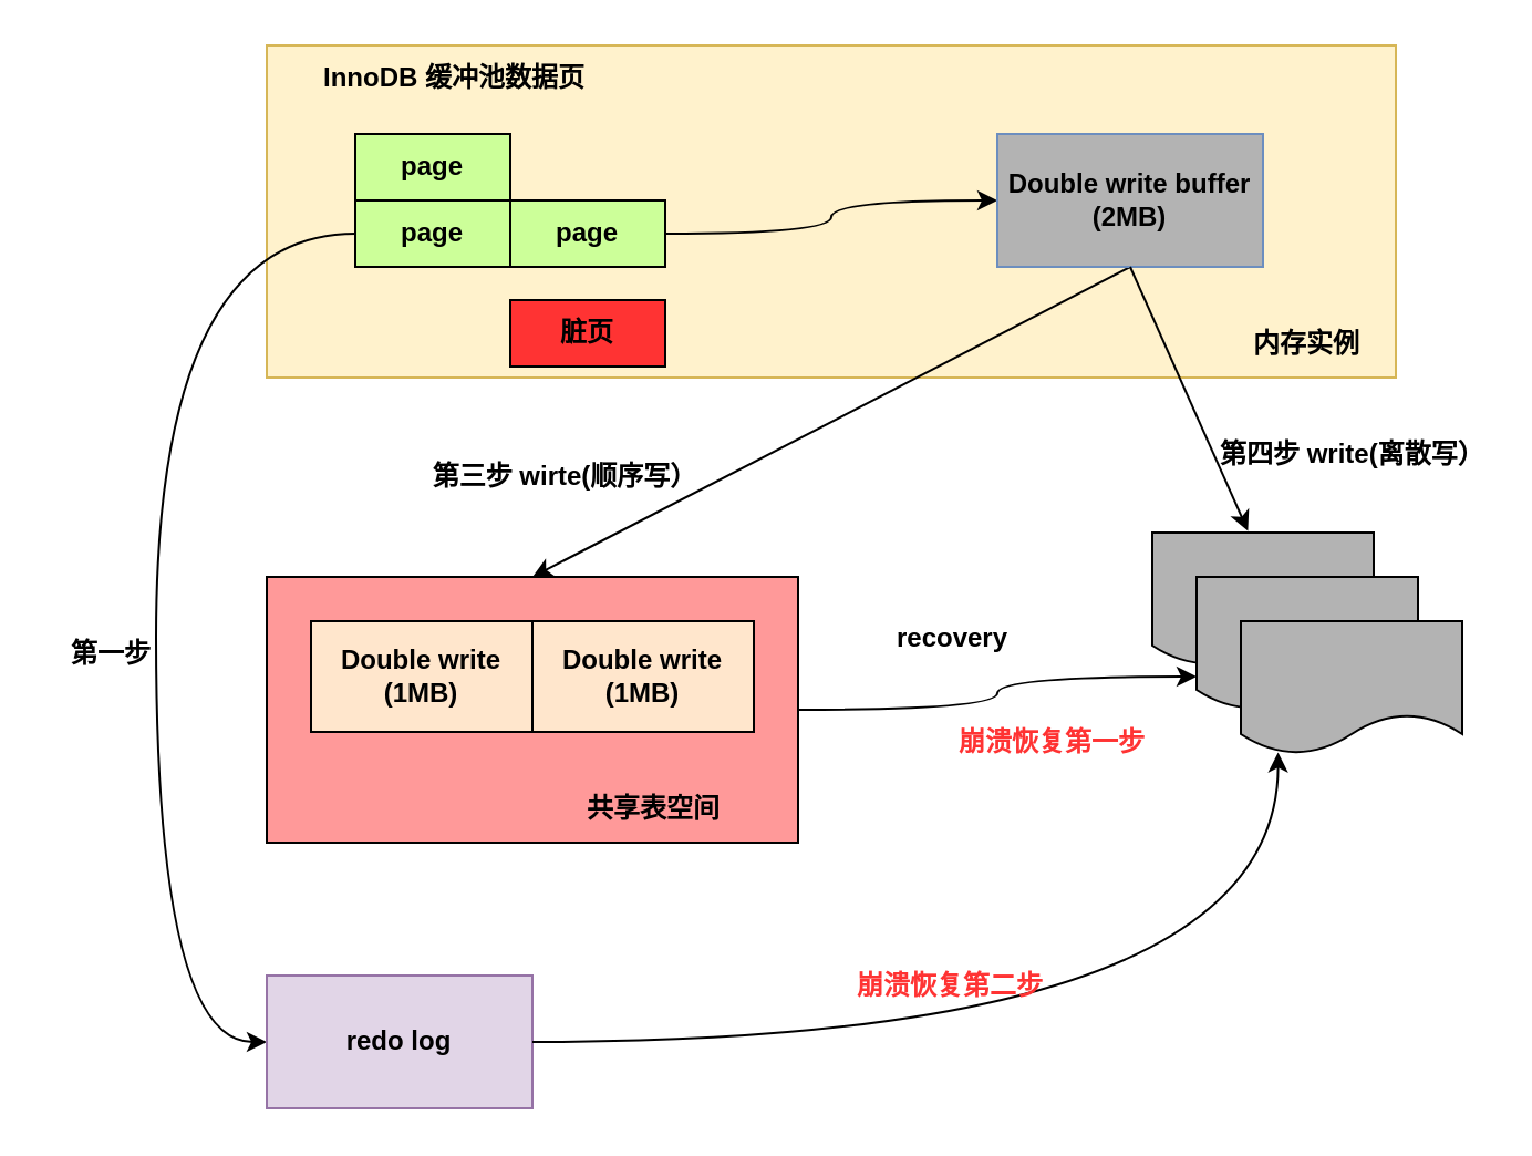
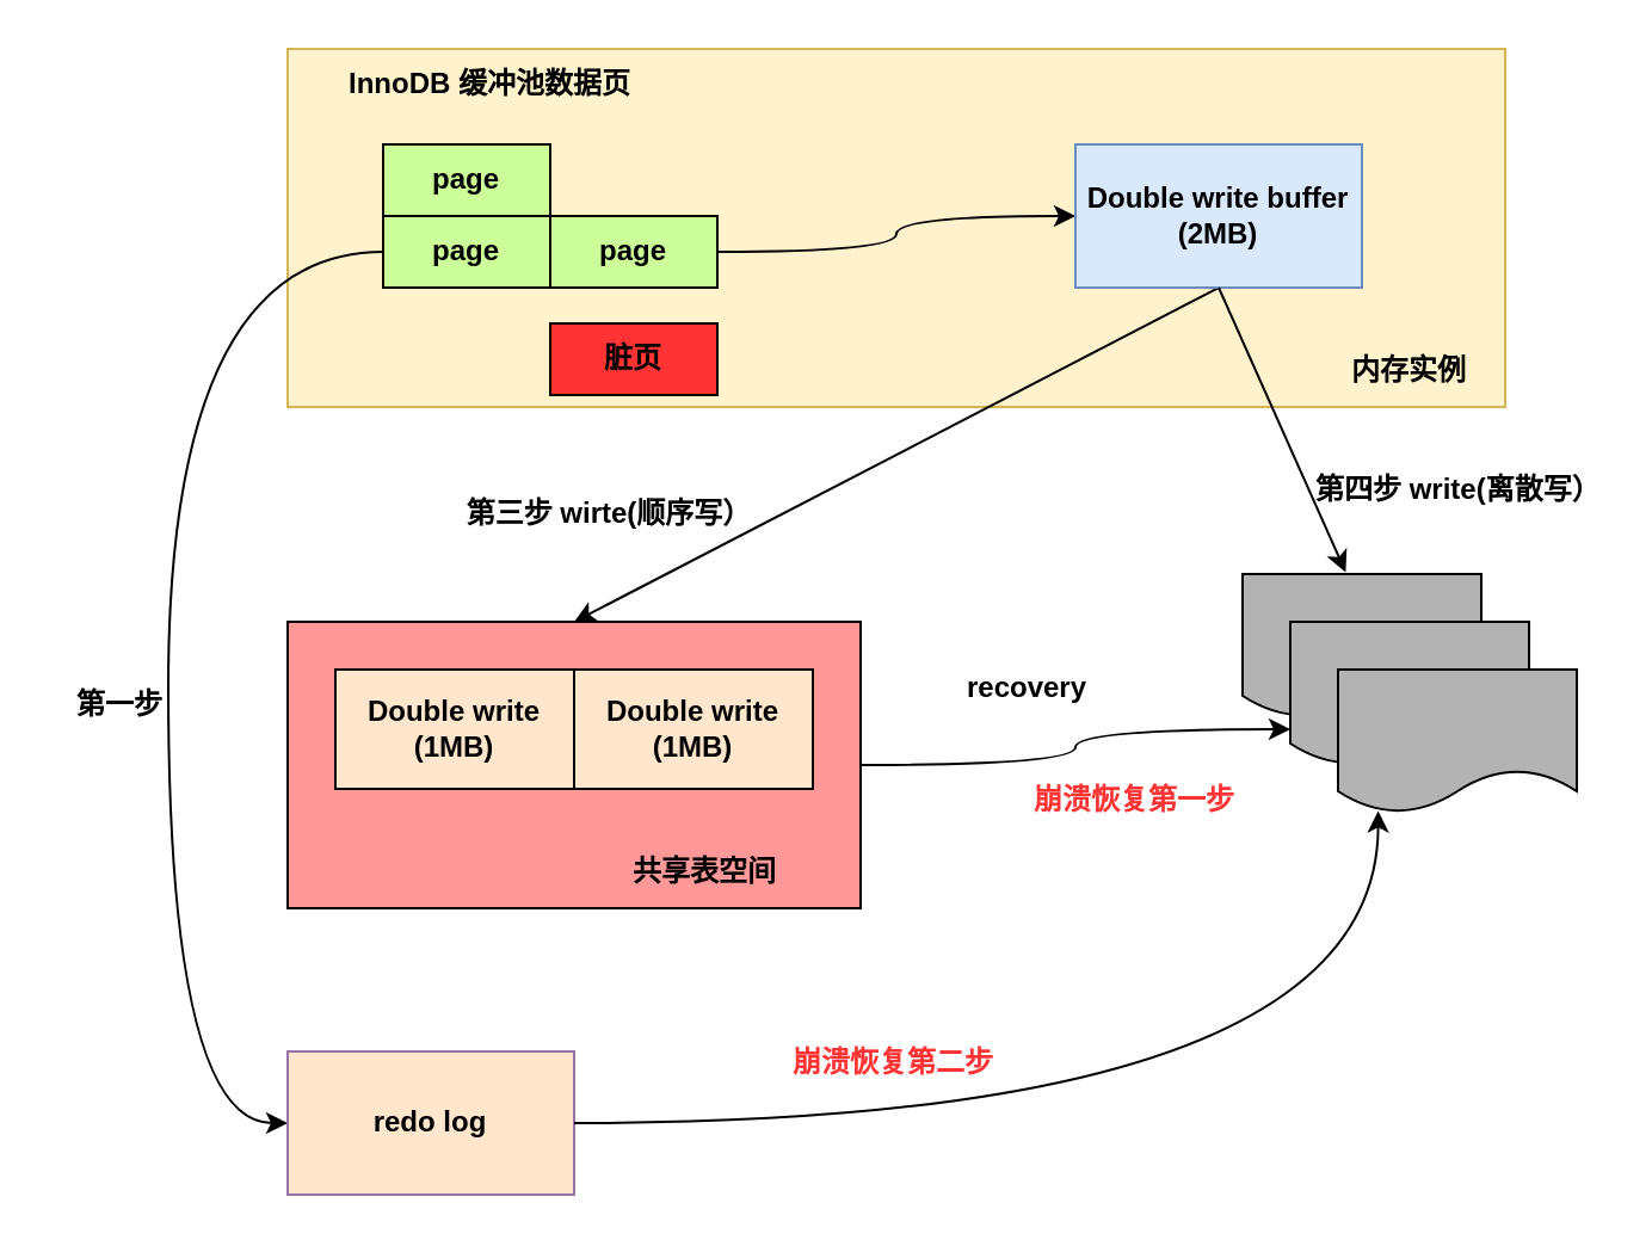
- <mxCell id="11" value="Double write buffer&lt;br&gt;(2MB)" style="rounded=0;whiteSpace=wrap;html=1;fillColor=#b3b3b3;strokeColor=#6c8ebf;fontStyle=1;" vertex="1" parent="1"><mxGeometry x="450" y="60" width="120" height="60" as="geometry" /></mxCell>
+ <mxCell id="11" value="Double write buffer&lt;br&gt;(2MB)" style="rounded=0;whiteSpace=wrap;html=1;fillColor=#dae8fc;strokeColor=#6c8ebf;fontStyle=1" vertex="1" parent="1"><mxGeometry x="450" y="60" width="120" height="60" as="geometry" /></mxCell>
- <mxCell id="28" value="&lt;font color=&quot;#ff3333&quot;&gt;崩溃恢复第二步&lt;/font&gt;" style="text;html=1;align=center;verticalAlign=middle;whiteSpace=wrap;rounded=0;fontStyle=1" vertex="1" parent="1"><mxGeometry x="384" y="430" width="90" height="30" as="geometry" /></mxCell>
+ <mxCell id="28" value="&lt;font color=&quot;#ff3333&quot;&gt;崩溃恢复第二步&lt;/font&gt;" style="text;html=1;align=center;verticalAlign=middle;whiteSpace=wrap;rounded=0;fontStyle=1" vertex="1" parent="1"><mxGeometry x="329" y="430" width="90" height="30" as="geometry" /></mxCell>
- <mxCell id="12" value="redo log" style="rounded=0;whiteSpace=wrap;html=1;fillColor=#e1d5e7;strokeColor=#9673a6;fontStyle=1" vertex="1" parent="1"><mxGeometry x="120" y="440" width="120" height="60" as="geometry" /></mxCell>
+ <mxCell id="12" value="redo log" style="rounded=0;whiteSpace=wrap;html=1;fillColor=#ffe6cc;strokeColor=#9673a6;fontStyle=1;" vertex="1" parent="1"><mxGeometry x="120" y="440" width="120" height="60" as="geometry" /></mxCell>
